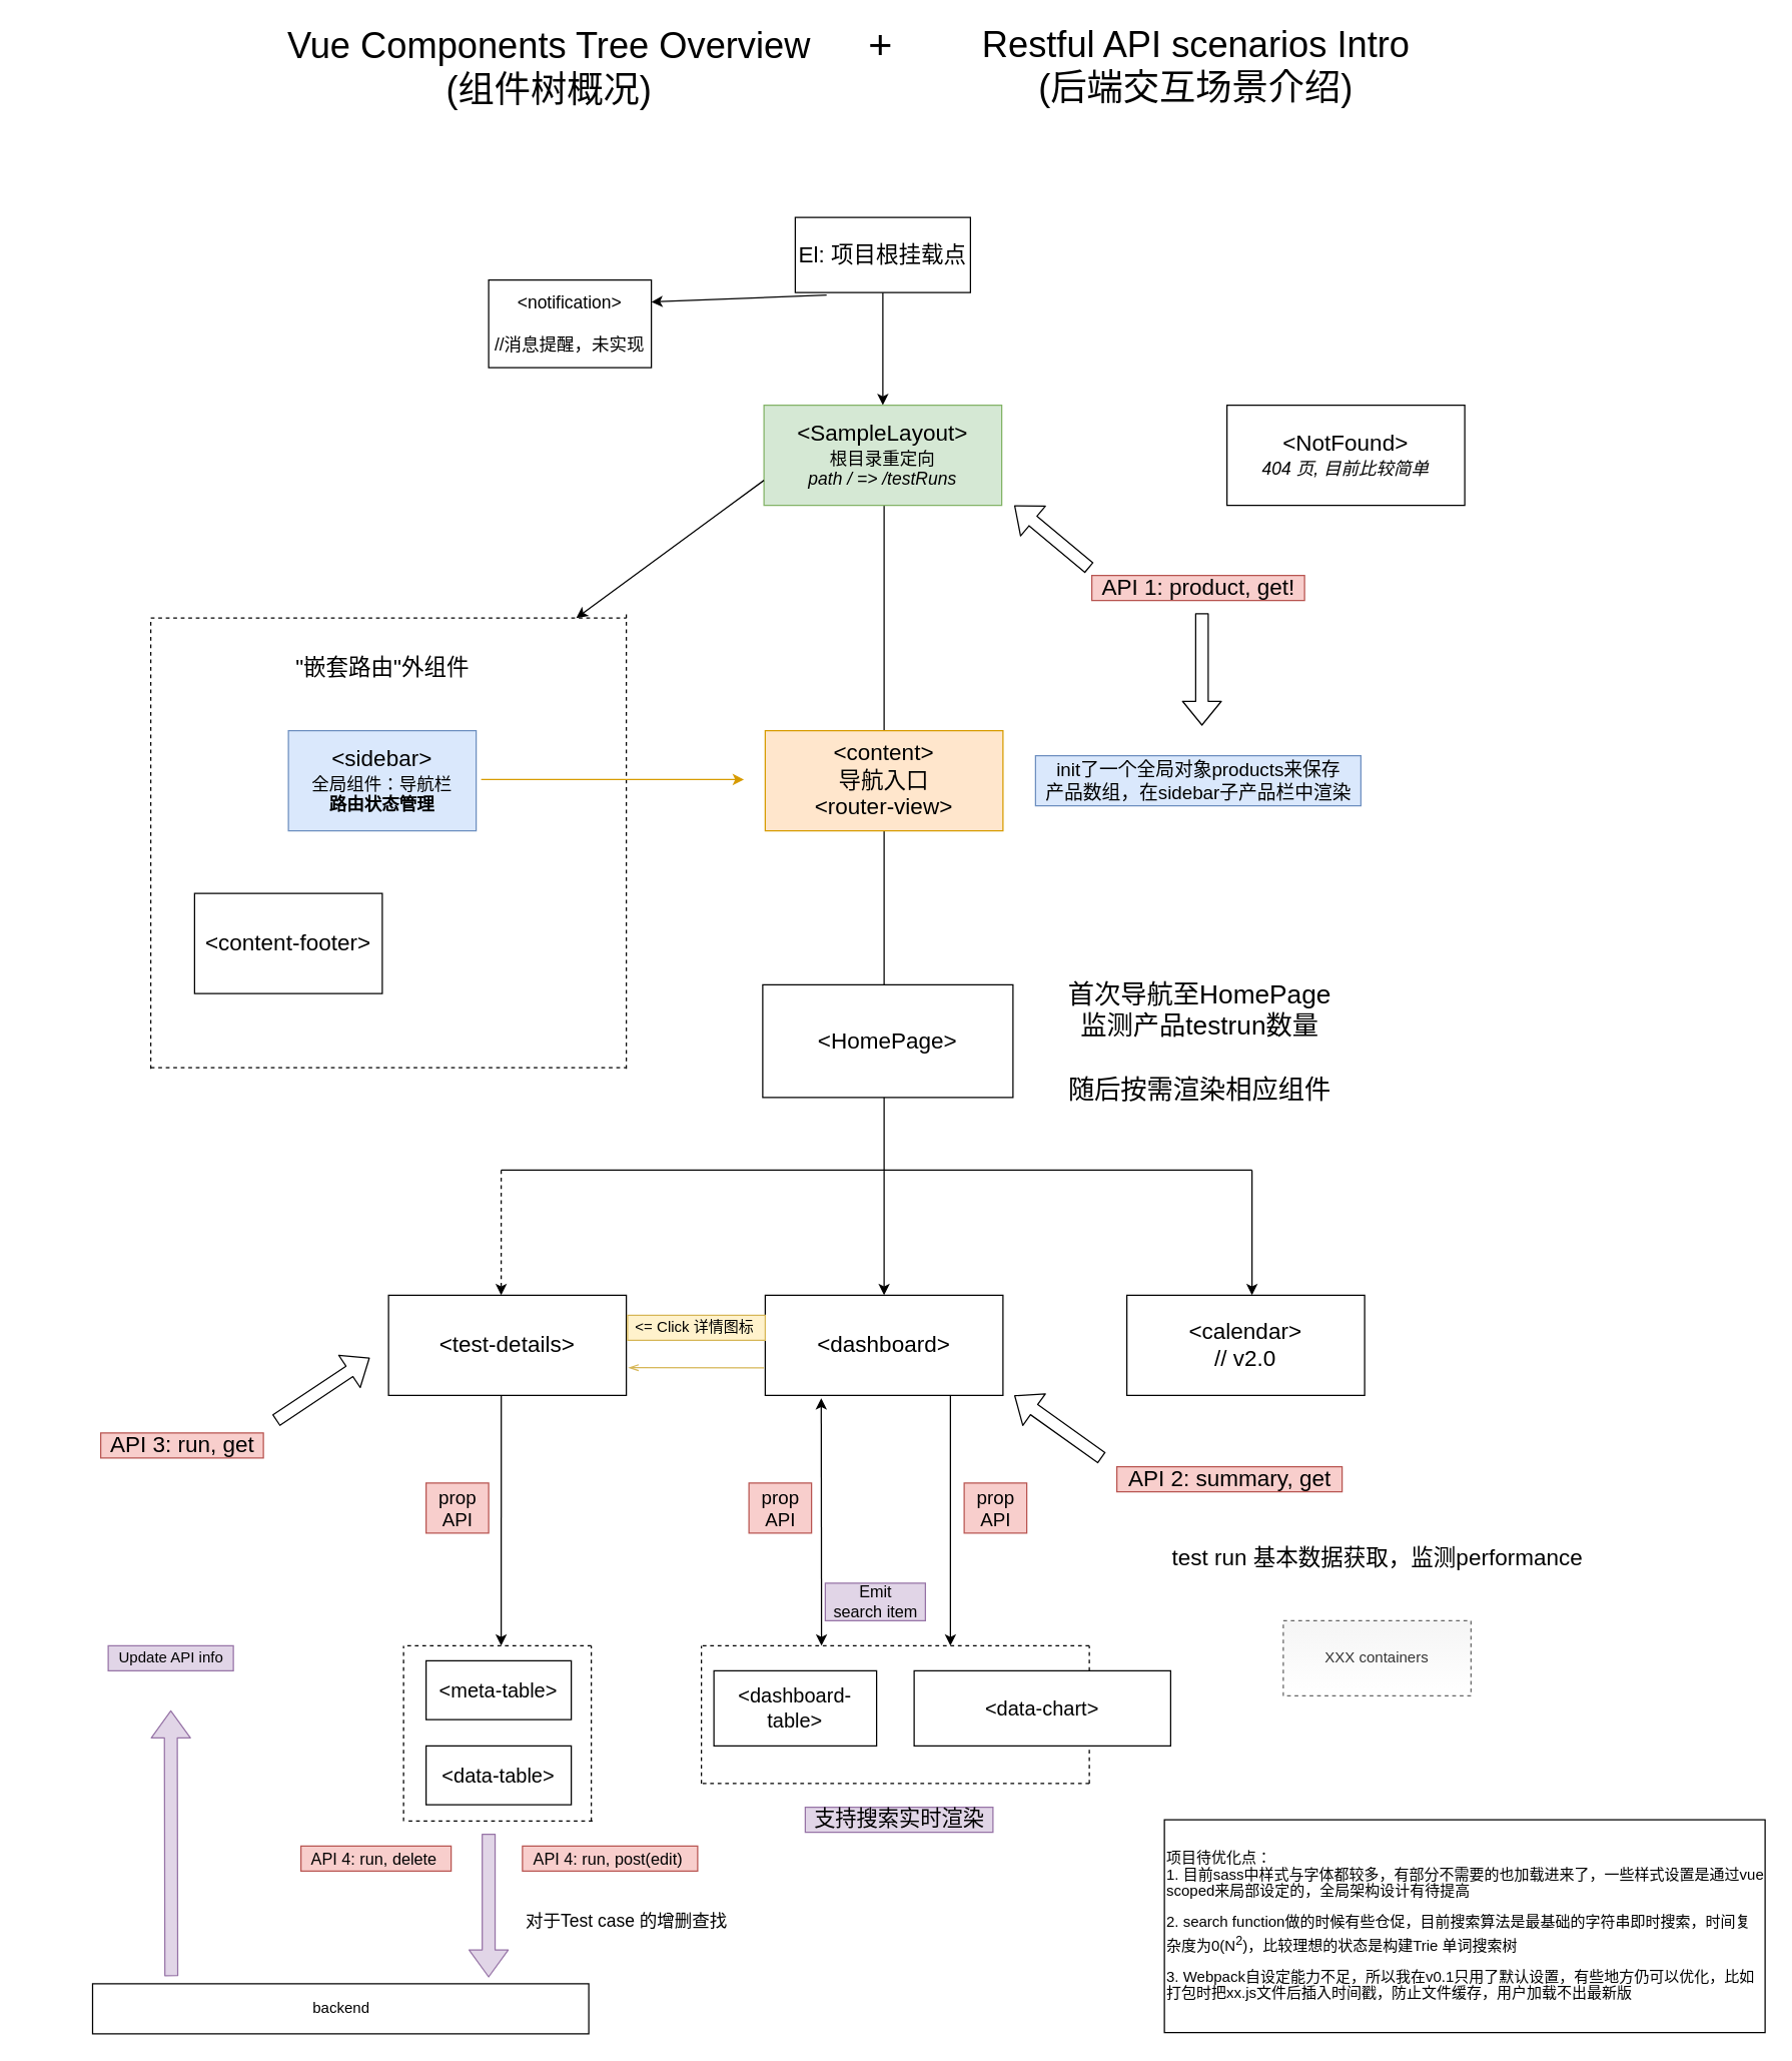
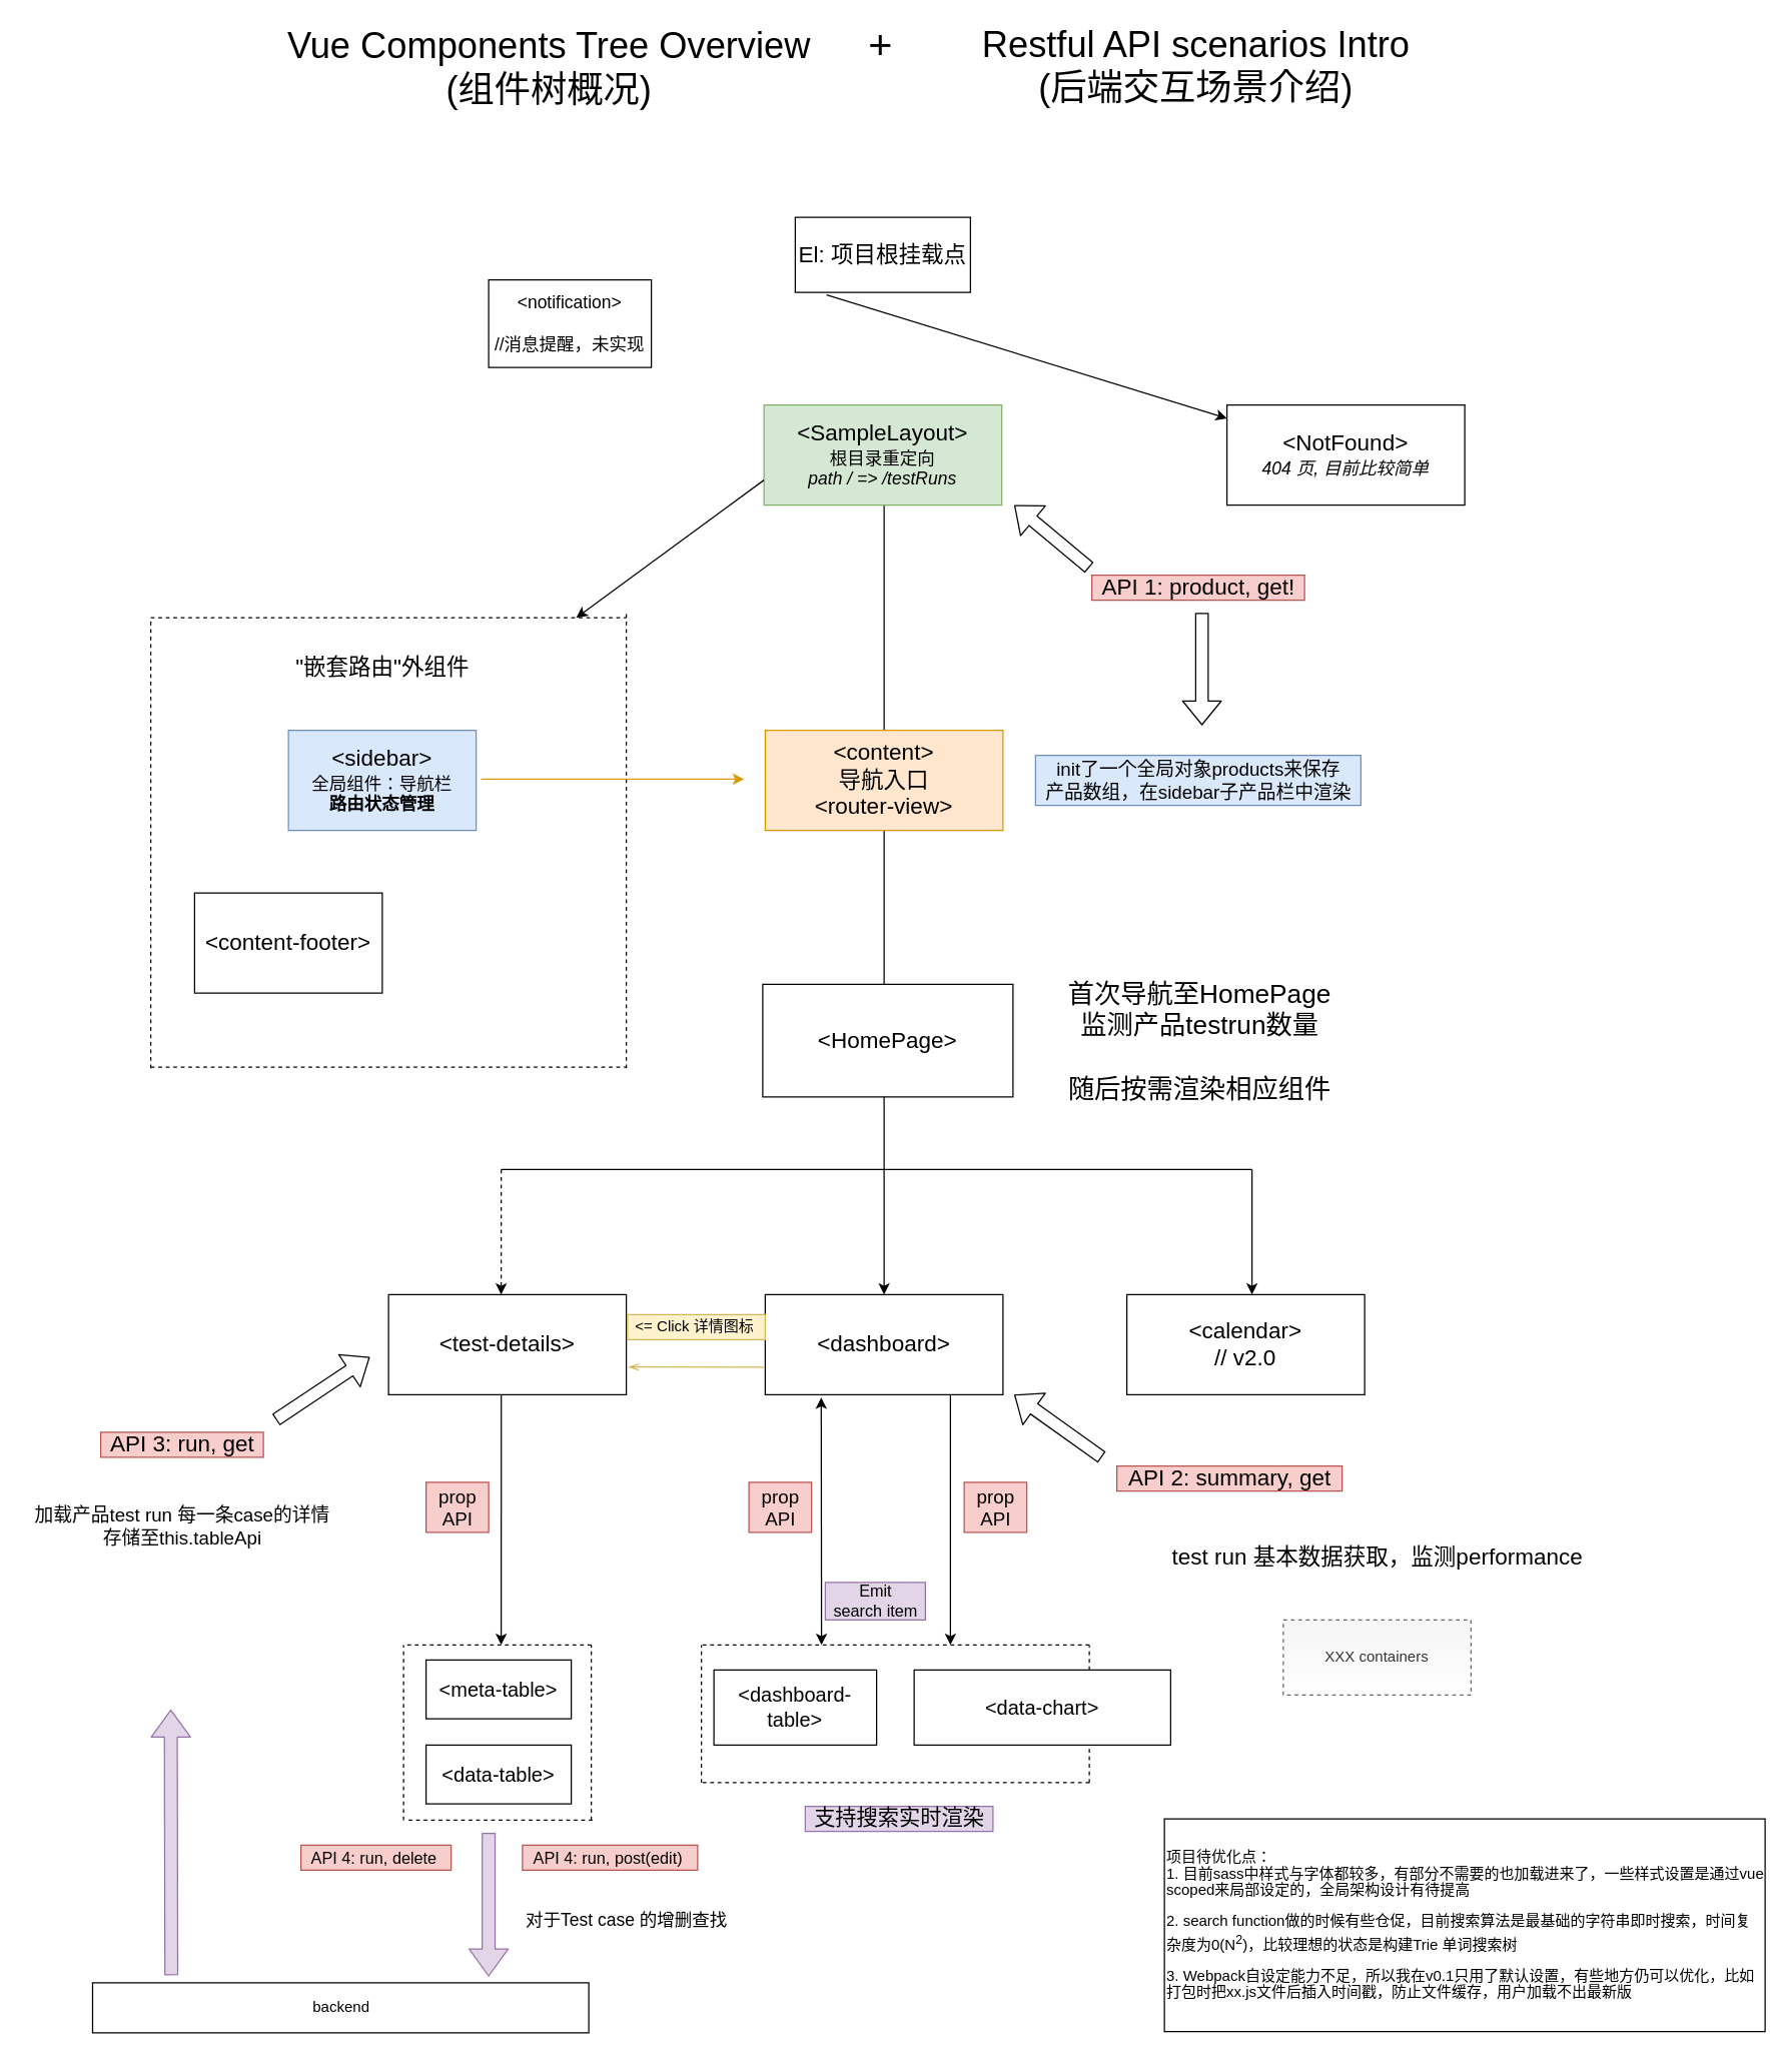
- <mxCell id="12" value="" style="endArrow=classic;html=1;exitX=0.179;exitY=1.033;exitDx=0;exitDy=0;entryX=1;entryY=0.25;entryDx=0;entryDy=0;exitPerimeter=0;" parent="1" source="5" target="2" edge="1"><mxGeometry width="50" height="50" relative="1" as="geometry"><mxPoint x="680" y="493" as="sourcePoint" /><mxPoint x="730" y="443" as="targetPoint" /></mxGeometry></mxCell>
+ <mxCell id="12" value="" style="endArrow=classic;html=1;exitX=0.179;exitY=1.033;exitDx=0;exitDy=0;exitPerimeter=0;" parent="1" source="5" target="14" edge="1"><mxGeometry width="50" height="50" relative="1" as="geometry"><mxPoint x="680" y="493" as="sourcePoint" /><mxPoint x="730" y="443" as="targetPoint" /></mxGeometry></mxCell>
- <mxCell id="4" value="" style="edgeStyle=orthogonalEdgeStyle;rounded=0;orthogonalLoop=1;jettySize=auto;html=1;entryX=0.5;entryY=0;entryDx=0;entryDy=0;" parent="1" source="5" target="7" edge="1"><mxGeometry relative="1" as="geometry"><mxPoint x="705" y="313" as="targetPoint" /></mxGeometry></mxCell>
+ <mxCell id="60" value="&lt;font style=&quot;font-size: 15px&quot;&gt;加载产品test run 每一条case的详情&lt;br&gt;存储至this.tableApi&lt;/font&gt;" style="text;html=1;align=center;verticalAlign=middle;resizable=0;points=[];autosize=1;" vertex="1" parent="1"><mxGeometry x="20" y="1199" width="250" height="40" as="geometry" /></mxCell>
- <mxCell id="62" value="Update API info" style="text;html=1;align=center;verticalAlign=middle;resizable=0;points=[];autosize=1;fillColor=#e1d5e7;strokeColor=#9673a6;" vertex="1" parent="1"><mxGeometry x="86" y="1314" width="100" height="20" as="geometry" /></mxCell>
